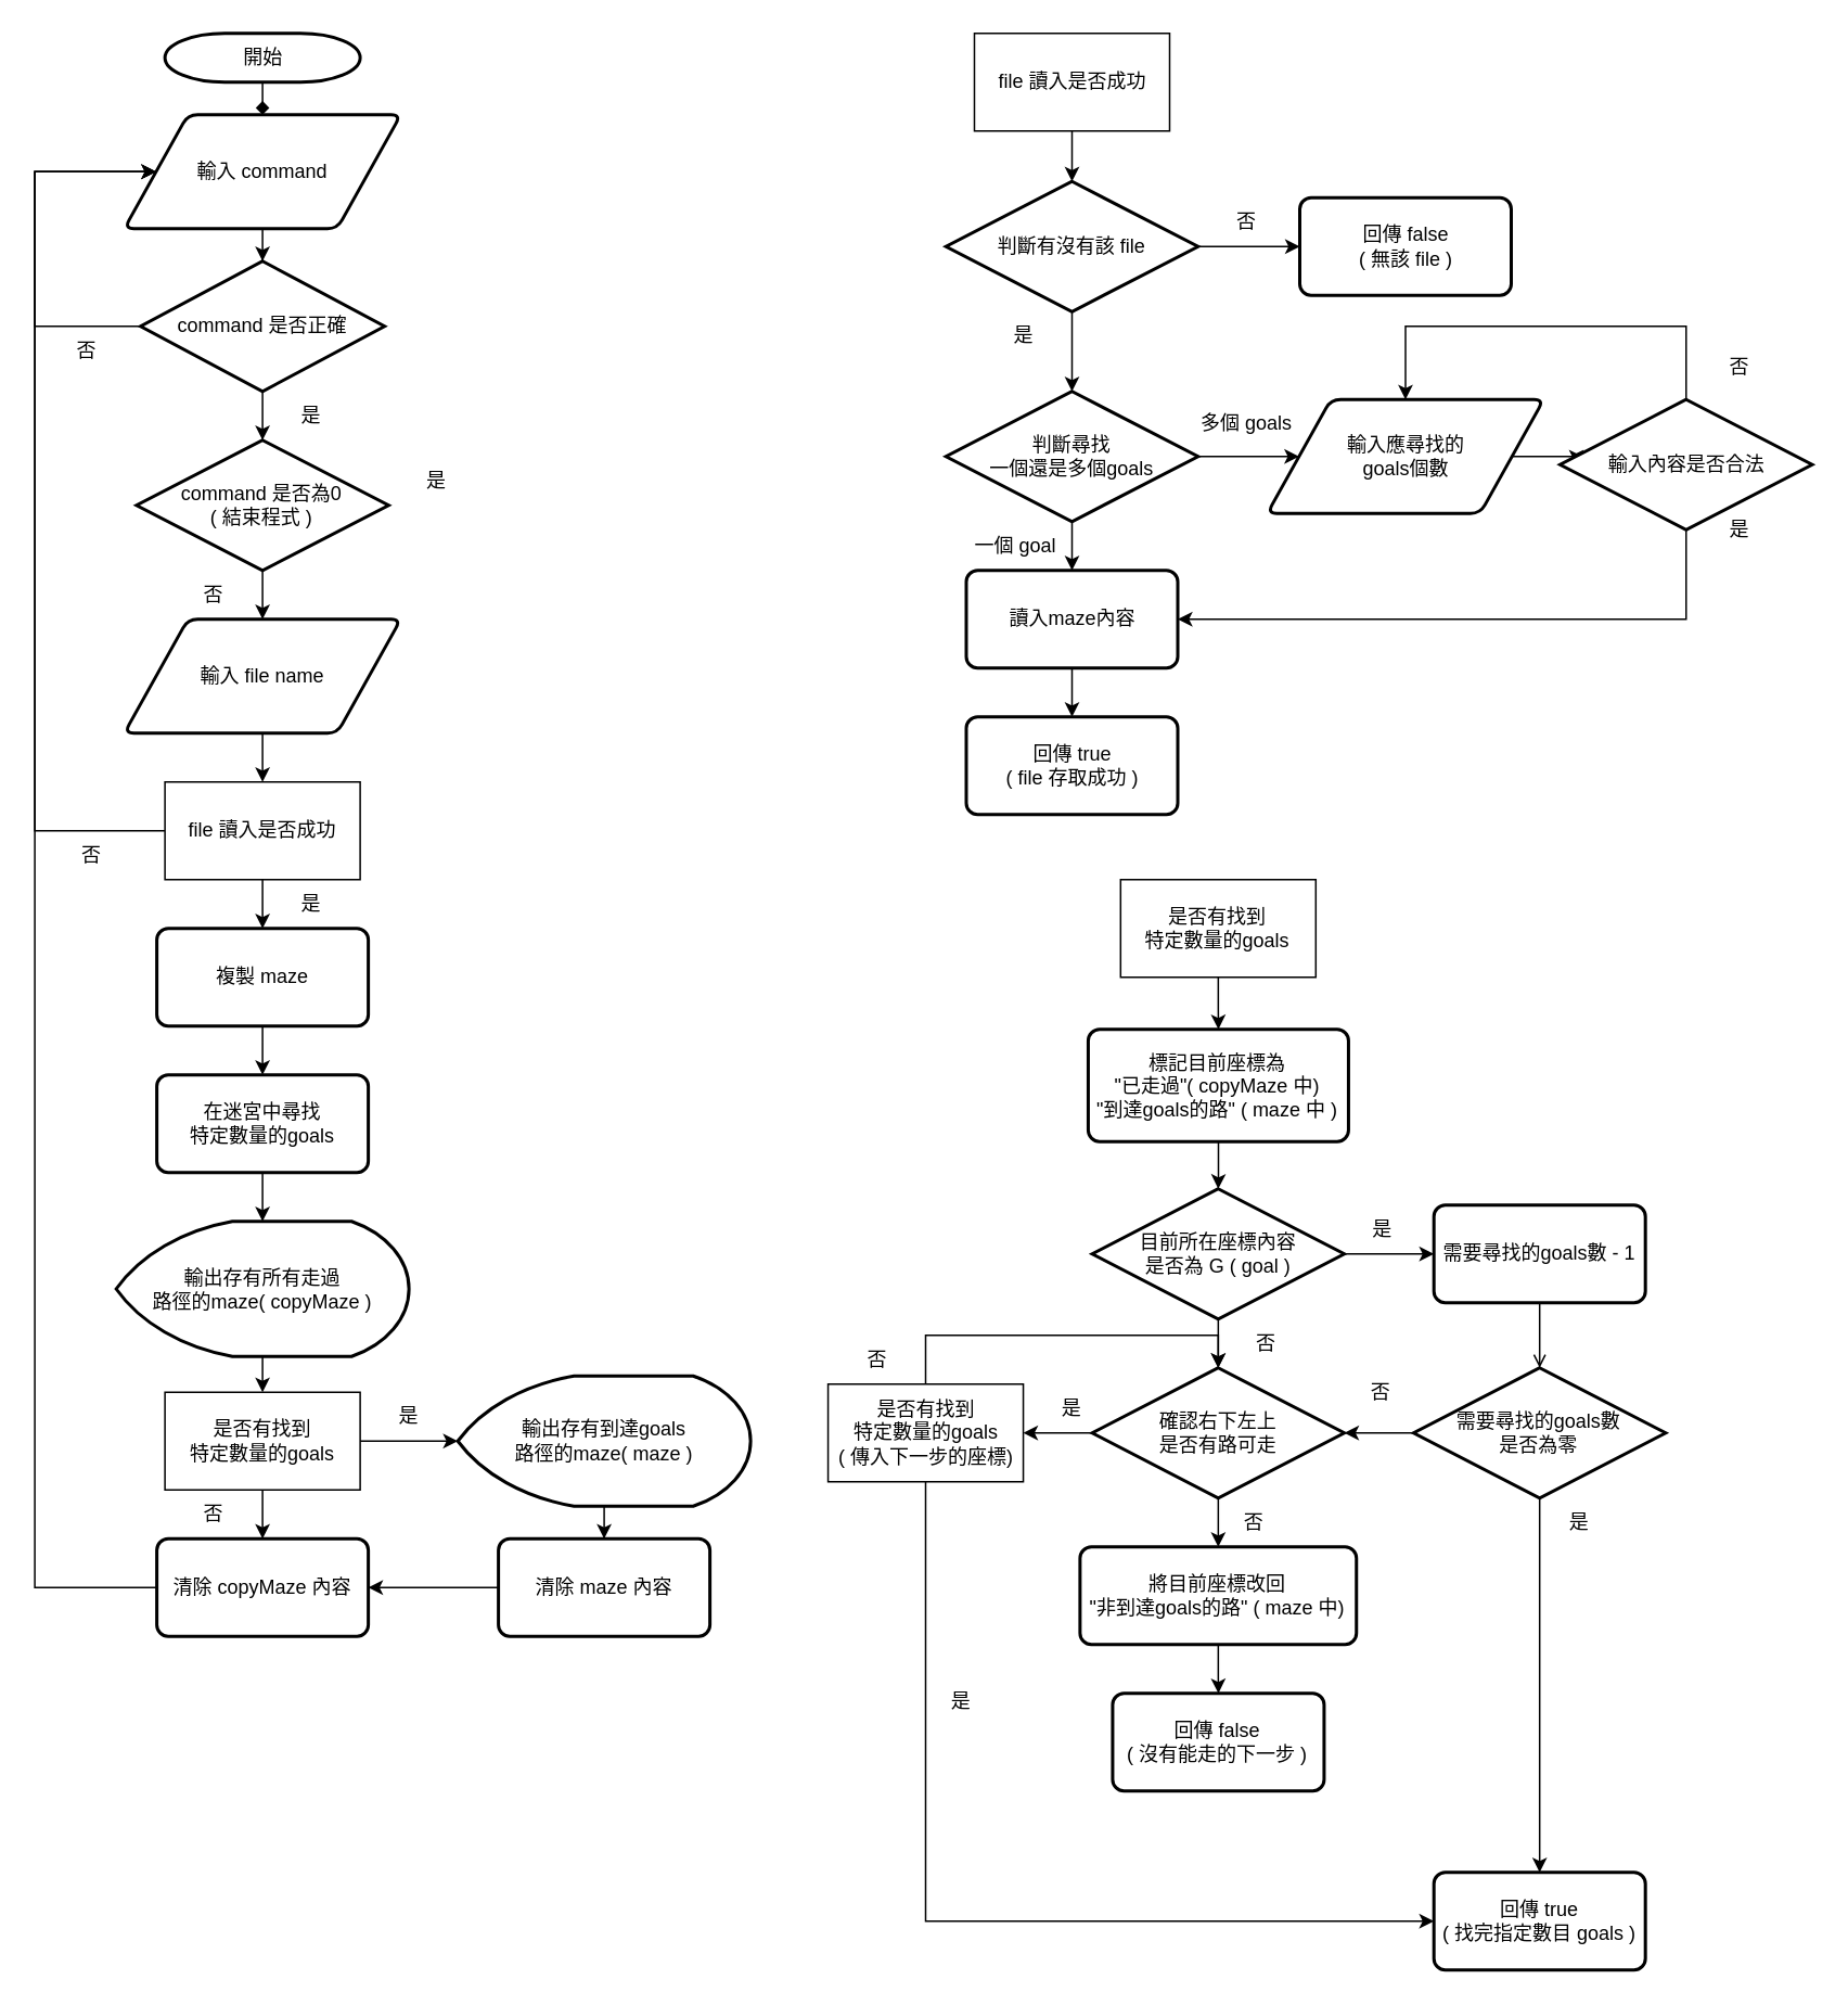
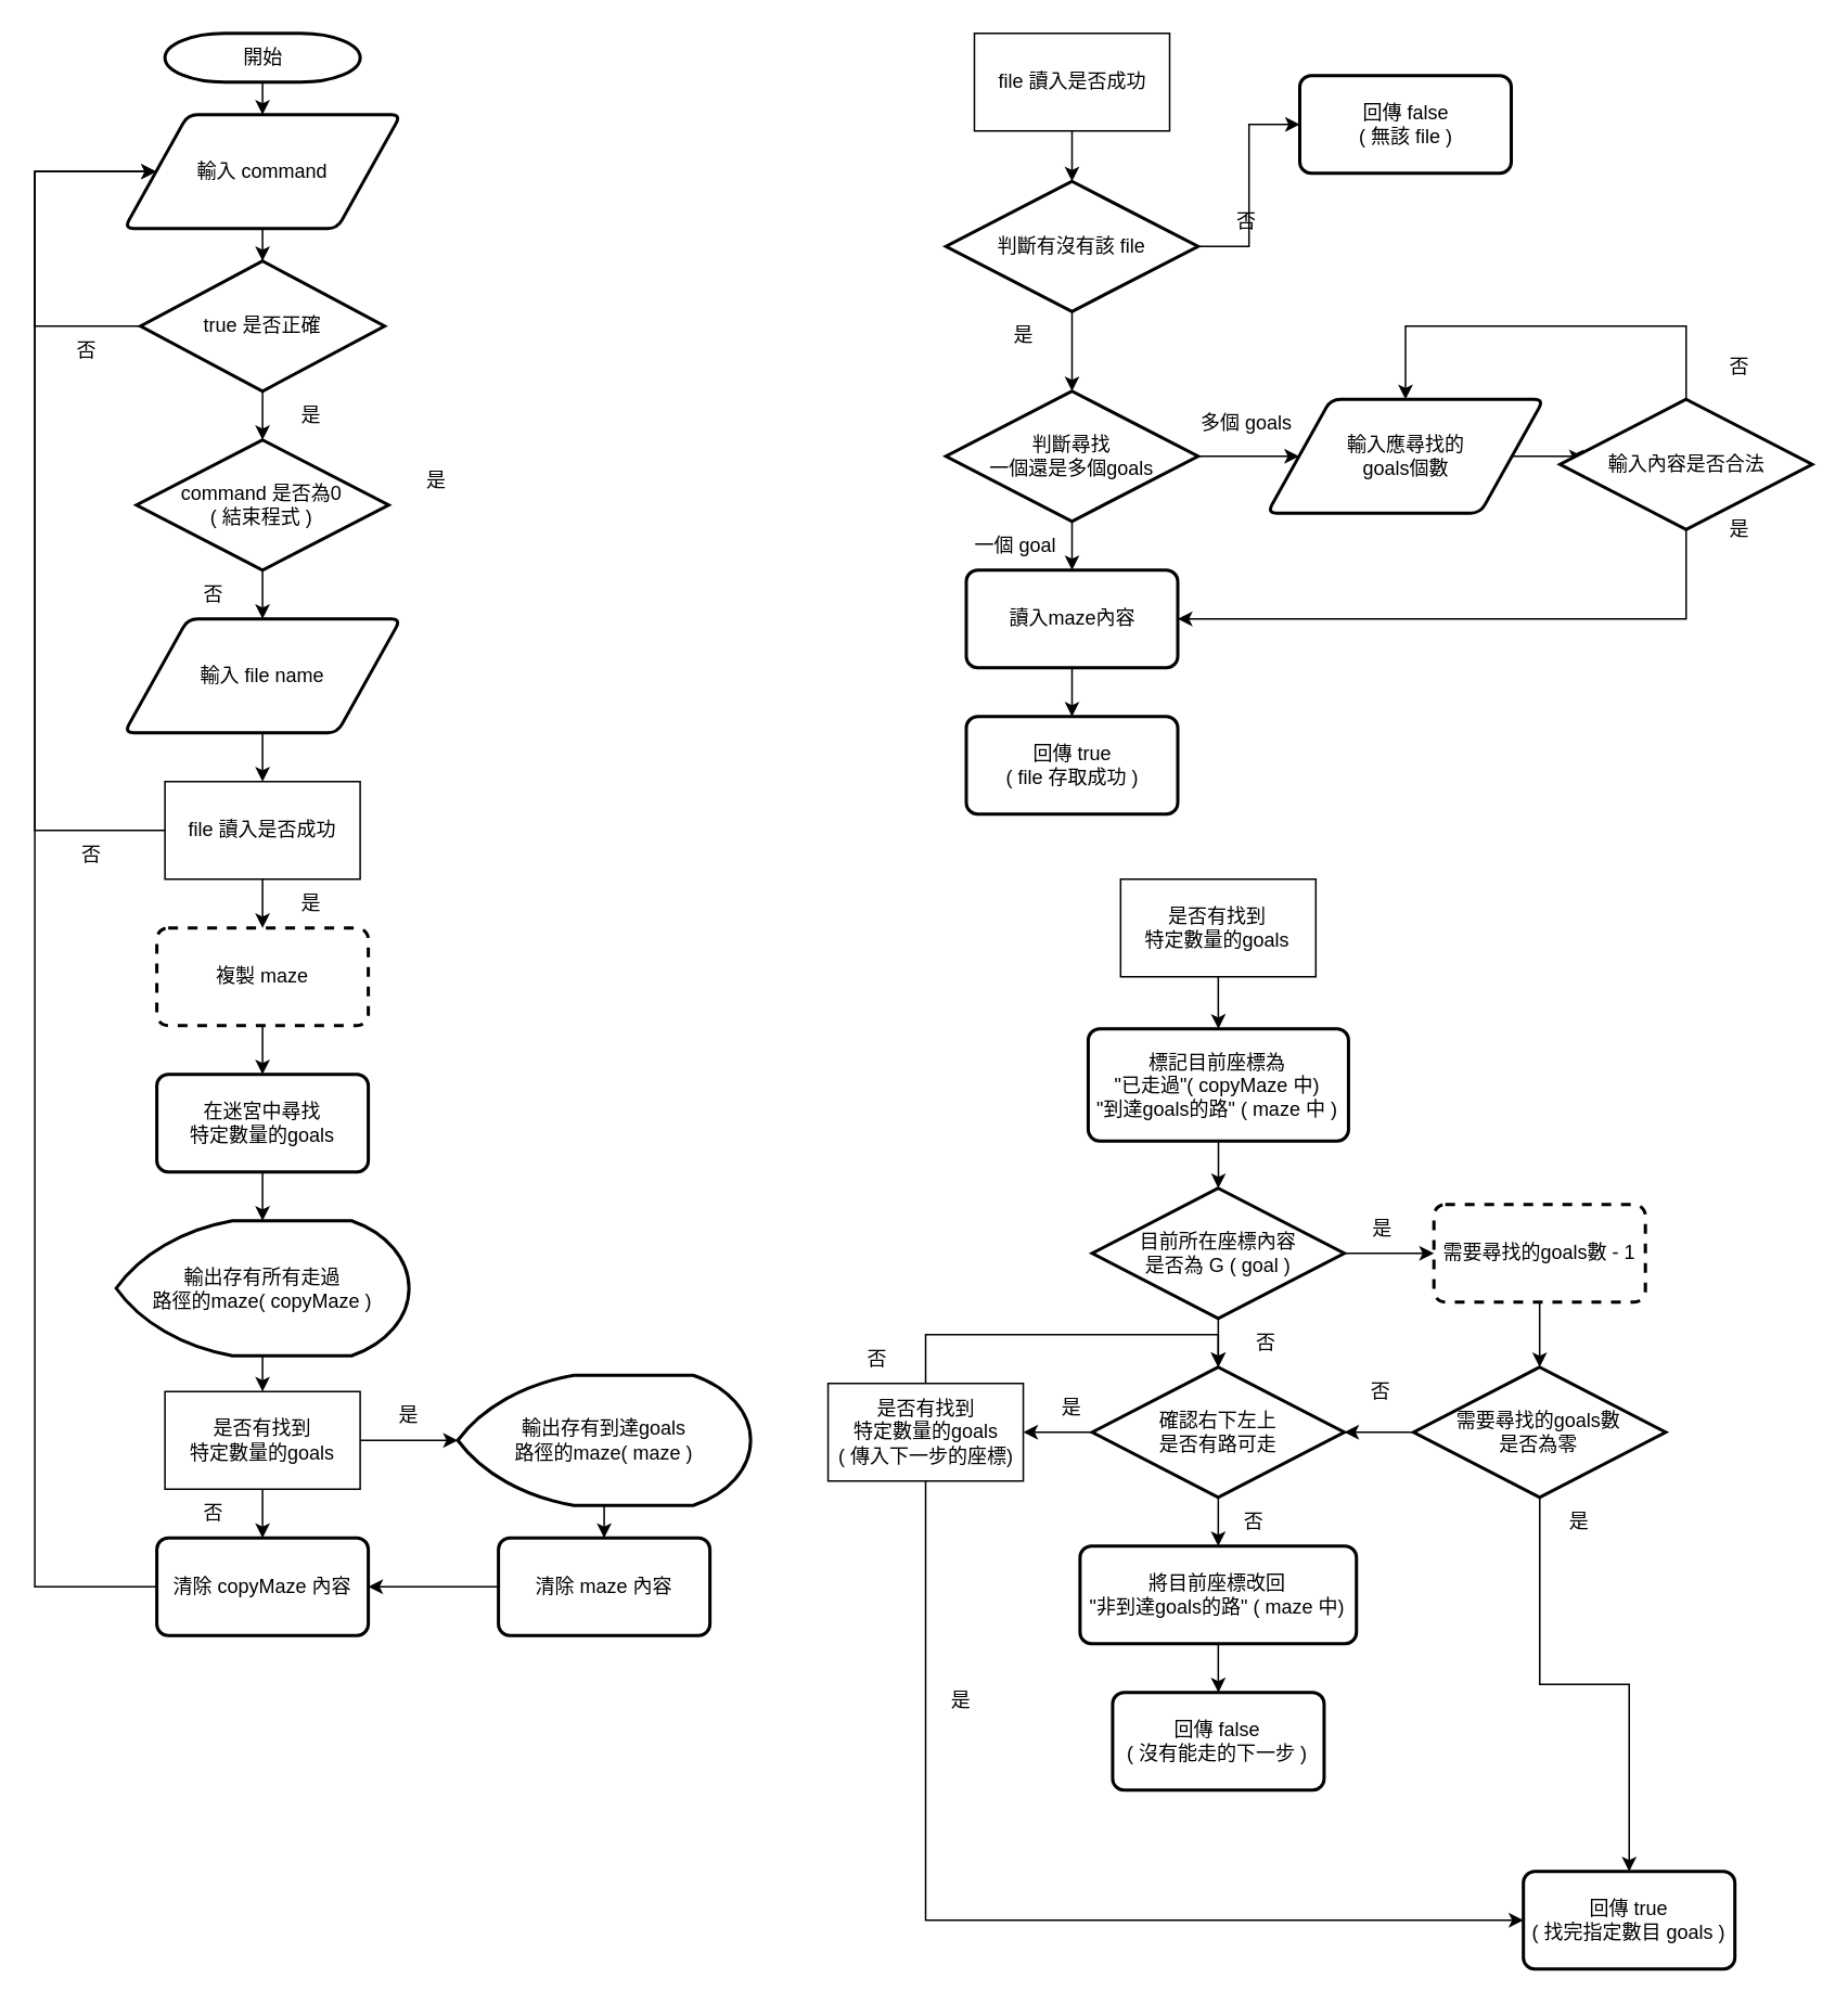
- <mxCell id="58" value="" style="edgeStyle=orthogonalEdgeStyle;rounded=0;orthogonalLoop=1;jettySize=auto;html=1;endArrow=diamond;" parent="55" source="56" target="57" edge="1"><mxGeometry relative="1" as="geometry" /></mxCell>
+ <mxCell id="58" value="" style="edgeStyle=orthogonalEdgeStyle;rounded=0;orthogonalLoop=1;jettySize=auto;html=1;" parent="55" source="56" target="57" edge="1"><mxGeometry relative="1" as="geometry" /></mxCell>
- <mxCell id="7" value="回傳 false&lt;br&gt;( 無該 file )" style="rounded=1;whiteSpace=wrap;html=1;absoluteArcSize=1;arcSize=14;strokeWidth=2;" parent="1" vertex="1"><mxGeometry x="798.5" y="121" width="130" height="60" as="geometry" /></mxCell>
+ <mxCell id="7" value="回傳 false&lt;br&gt;( 無該 file )" style="rounded=1;whiteSpace=wrap;html=1;absoluteArcSize=1;arcSize=14;strokeWidth=2;" parent="1" vertex="1"><mxGeometry x="798.5" y="46" width="130" height="60" as="geometry" /></mxCell>
- <mxCell id="60" value="command 是否正確" style="strokeWidth=2;html=1;shape=mxgraph.flowchart.decision;whiteSpace=wrap;" parent="55" vertex="1"><mxGeometry x="65" y="140" width="150" height="80" as="geometry" /></mxCell>
+ <mxCell id="60" value="true 是否正確" style="strokeWidth=2;html=1;shape=mxgraph.flowchart.decision;whiteSpace=wrap;" parent="55" vertex="1"><mxGeometry x="65" y="140" width="150" height="80" as="geometry" /></mxCell>
- <mxCell id="72" value="複製 maze" style="rounded=1;whiteSpace=wrap;html=1;absoluteArcSize=1;arcSize=14;strokeWidth=2;" parent="55" vertex="1"><mxGeometry x="75" y="550" width="130" height="60" as="geometry" /></mxCell>
+ <mxCell id="72" value="複製 maze" style="rounded=1;whiteSpace=wrap;html=1;absoluteArcSize=1;arcSize=14;strokeWidth=2;dashed=1;" parent="55" vertex="1"><mxGeometry x="75" y="550" width="130" height="60" as="geometry" /></mxCell>
- <mxCell id="33" value="需要尋找的goals數 - 1" style="rounded=1;whiteSpace=wrap;html=1;absoluteArcSize=1;arcSize=14;strokeWidth=2;" parent="1" vertex="1"><mxGeometry x="880.96" y="740" width="130" height="60" as="geometry" /></mxCell>
+ <mxCell id="33" value="需要尋找的goals數 - 1" style="rounded=1;whiteSpace=wrap;html=1;absoluteArcSize=1;arcSize=14;strokeWidth=2;dashed=1;" parent="1" vertex="1"><mxGeometry x="880.96" y="740" width="130" height="60" as="geometry" /></mxCell>
- <mxCell id="32" value="" style="edgeStyle=orthogonalEdgeStyle;rounded=0;orthogonalLoop=1;jettySize=auto;html=1;endArrow=open;" parent="1" source="33" target="37" edge="1"><mxGeometry relative="1" as="geometry" /></mxCell>
+ <mxCell id="32" value="" style="edgeStyle=orthogonalEdgeStyle;rounded=0;orthogonalLoop=1;jettySize=auto;html=1;" parent="1" source="33" target="37" edge="1"><mxGeometry relative="1" as="geometry" /></mxCell>
- <mxCell id="49" value="回傳 true&lt;br&gt;( 找完指定數目 goals )" style="rounded=1;whiteSpace=wrap;html=1;absoluteArcSize=1;arcSize=14;strokeWidth=2;" parent="1" vertex="1"><mxGeometry x="880.96" y="1150" width="130" height="60" as="geometry" /></mxCell>
+ <mxCell id="49" value="回傳 true&lt;br&gt;( 找完指定數目 goals )" style="rounded=1;whiteSpace=wrap;html=1;absoluteArcSize=1;arcSize=14;strokeWidth=2;" parent="1" vertex="1"><mxGeometry x="935.96" y="1150" width="130" height="60" as="geometry" /></mxCell>
